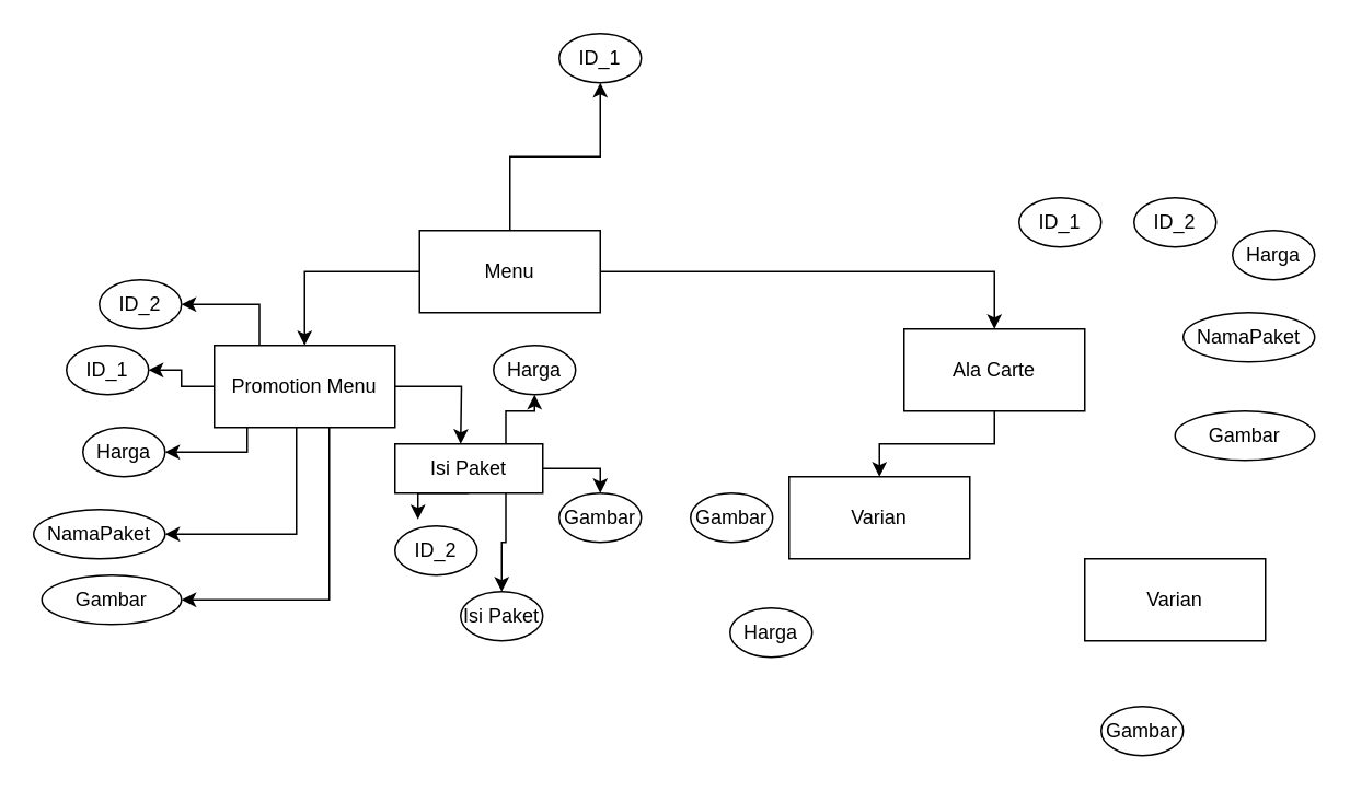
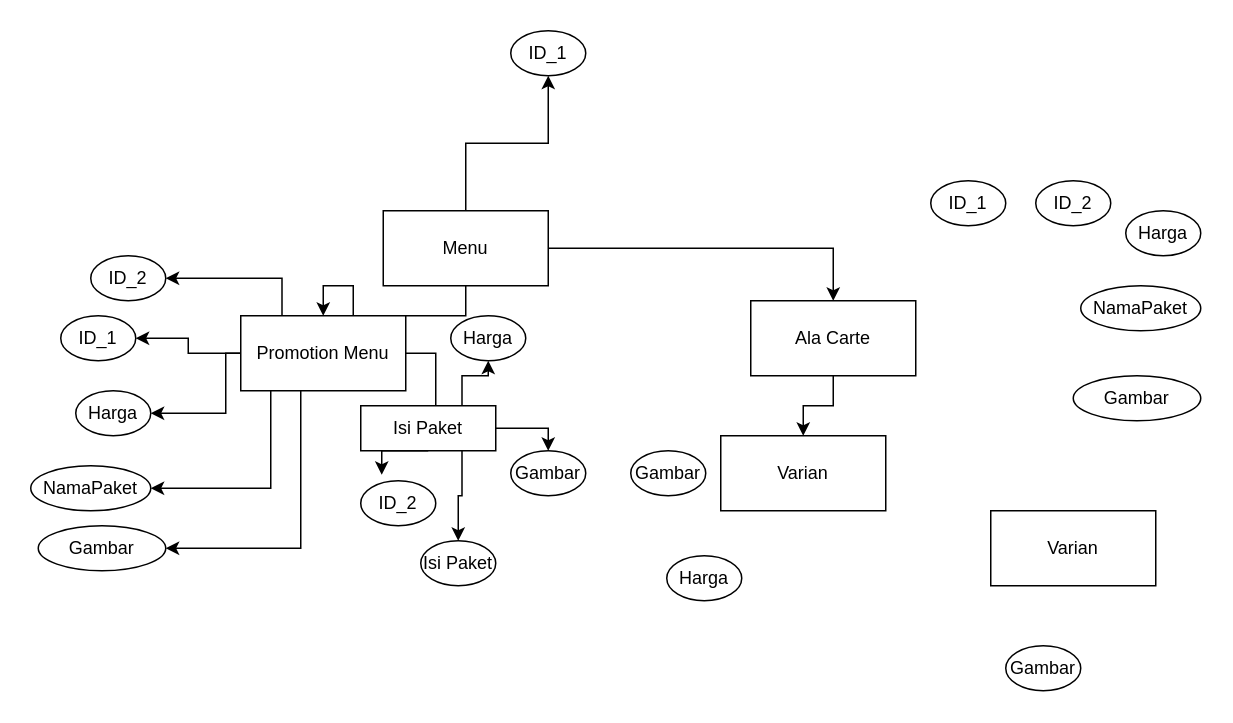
- <mxCell id="14" value="Ala Carte" style="rounded=0;whiteSpace=wrap;html=1;" parent="1" vertex="1"><mxGeometry x="550" y="200" width="110" height="50" as="geometry" /></mxCell>
+ <mxCell id="14" value="Ala Carte" style="rounded=0;whiteSpace=wrap;html=1;" parent="1" vertex="1"><mxGeometry x="500" y="200" width="110" height="50" as="geometry" /></mxCell>
- <mxCell id="12" value="Promotion Menu" style="rounded=0;whiteSpace=wrap;html=1;" parent="1" vertex="1"><mxGeometry x="130" y="210" width="110" height="50" as="geometry" /></mxCell>
+ <mxCell id="12" value="Promotion Menu" style="rounded=0;whiteSpace=wrap;html=1;" parent="1" vertex="1"><mxGeometry x="160" y="210" width="110" height="50" as="geometry" /></mxCell>
